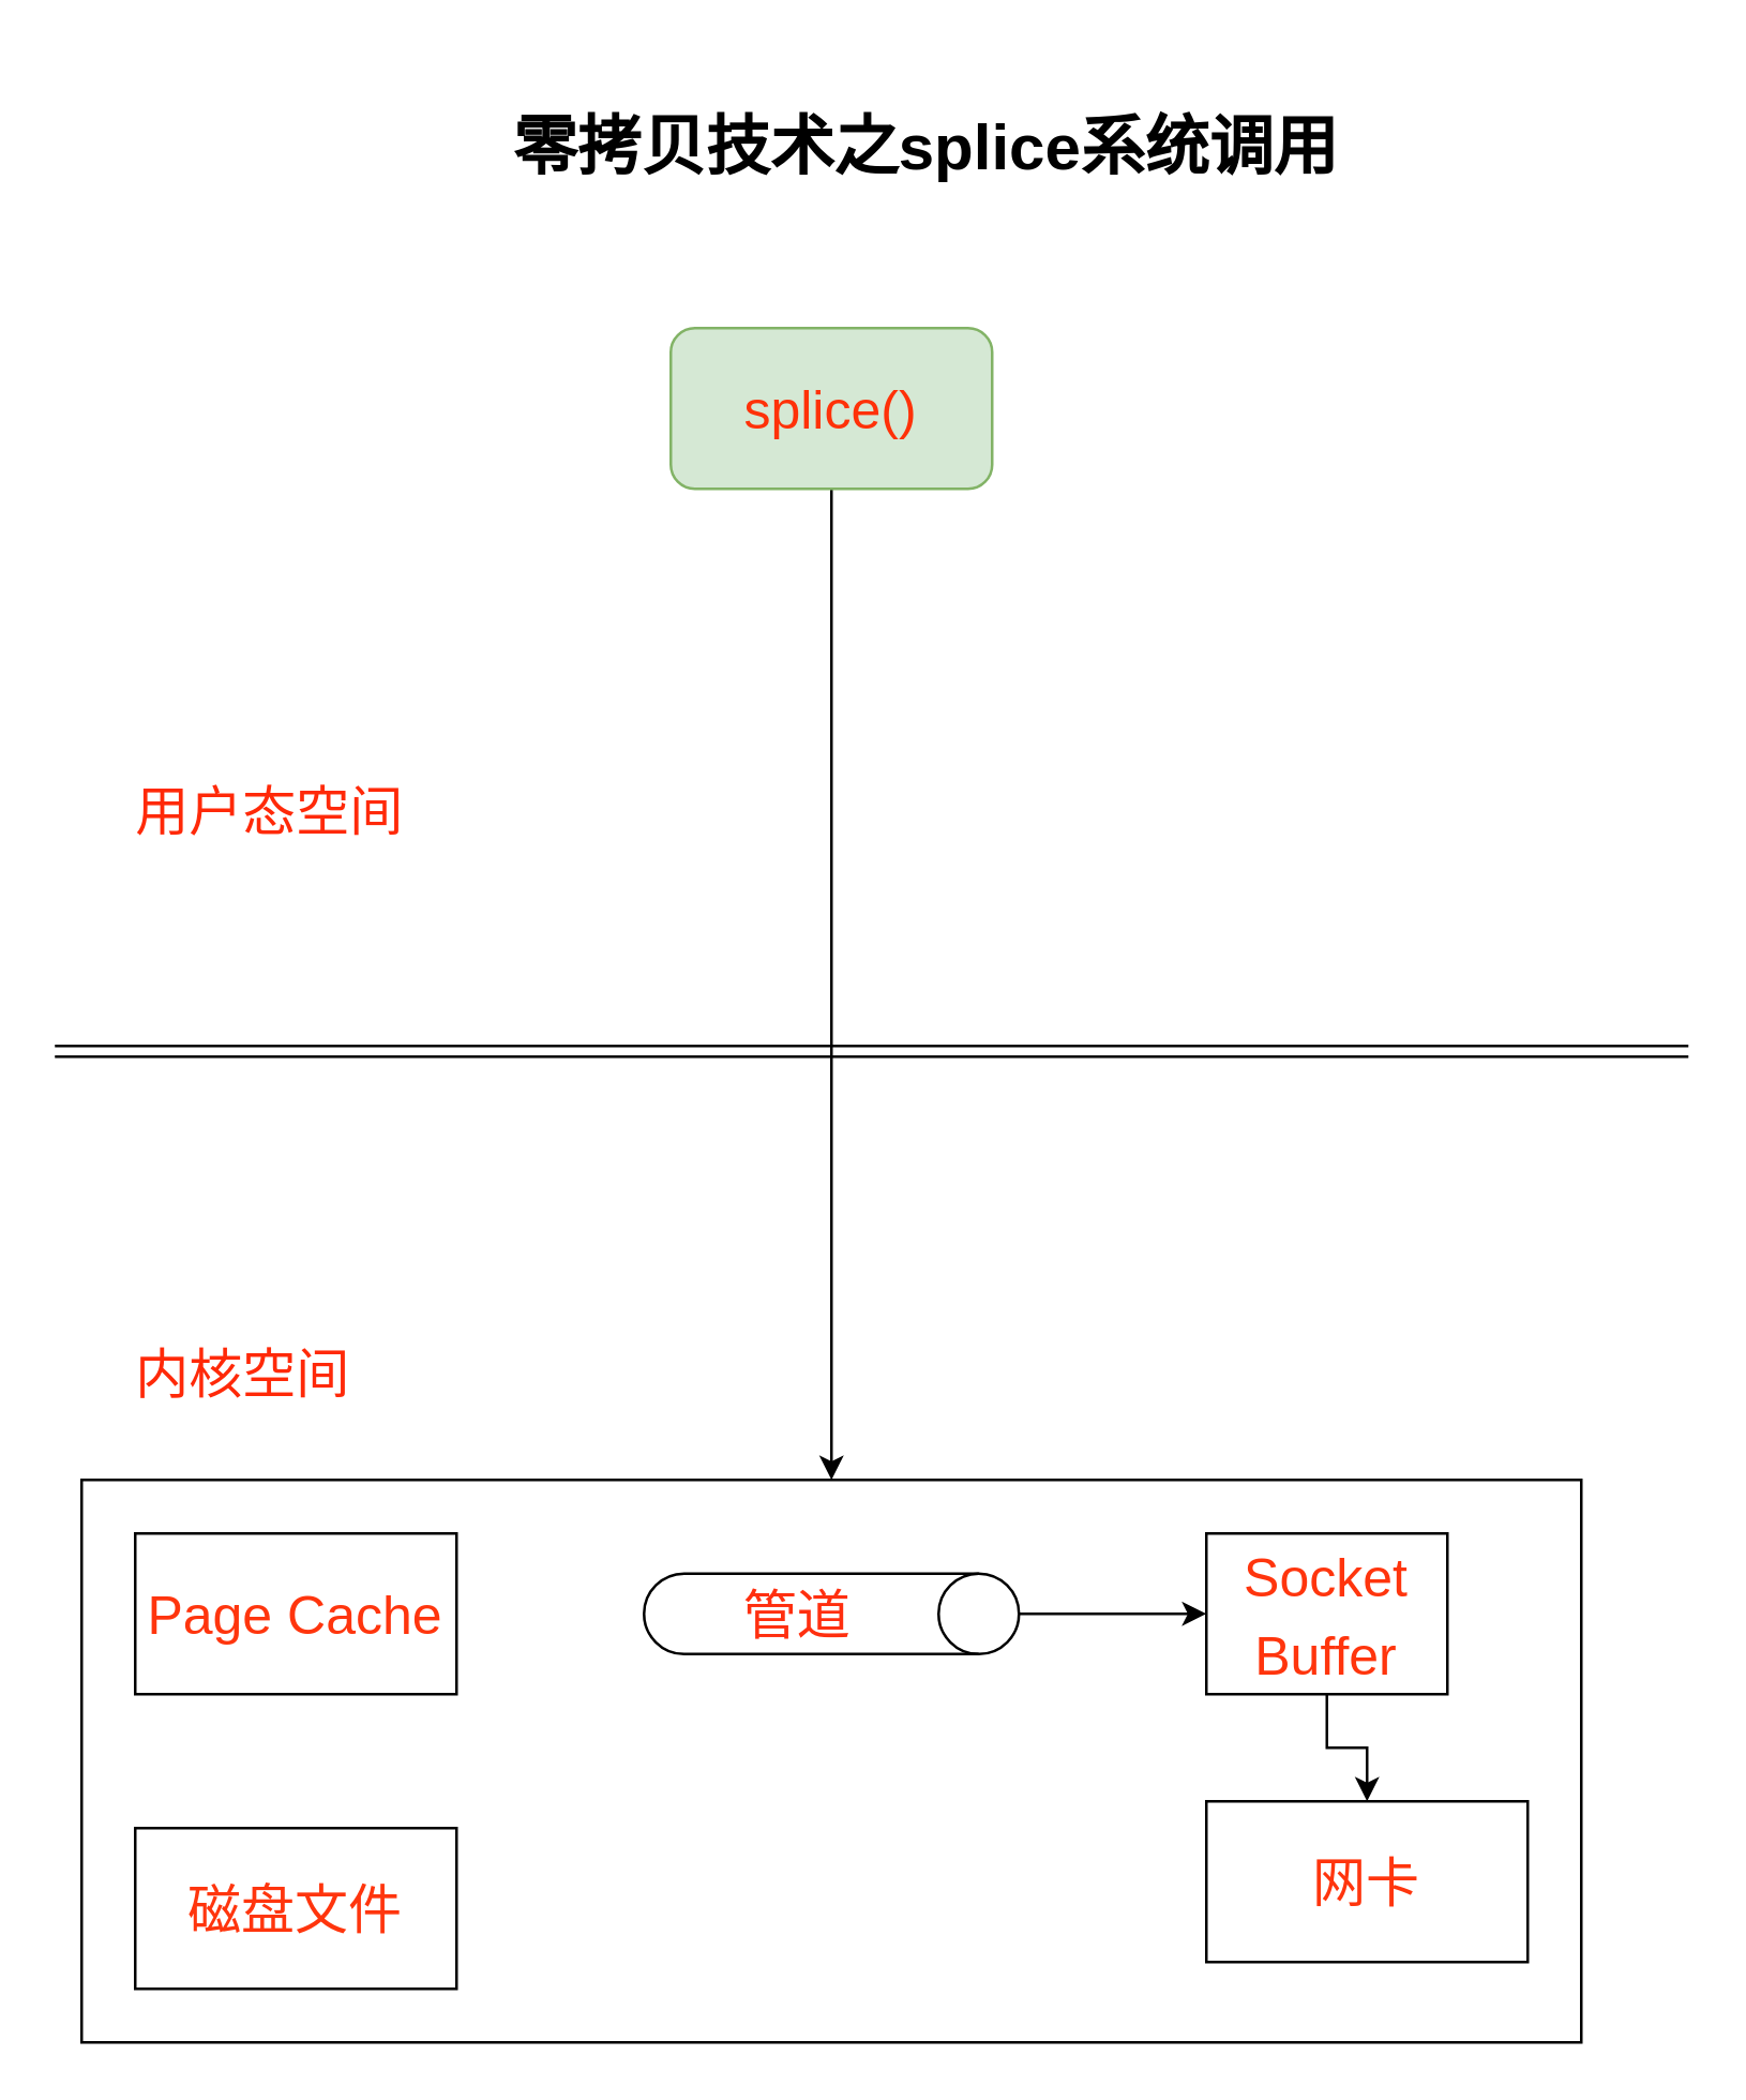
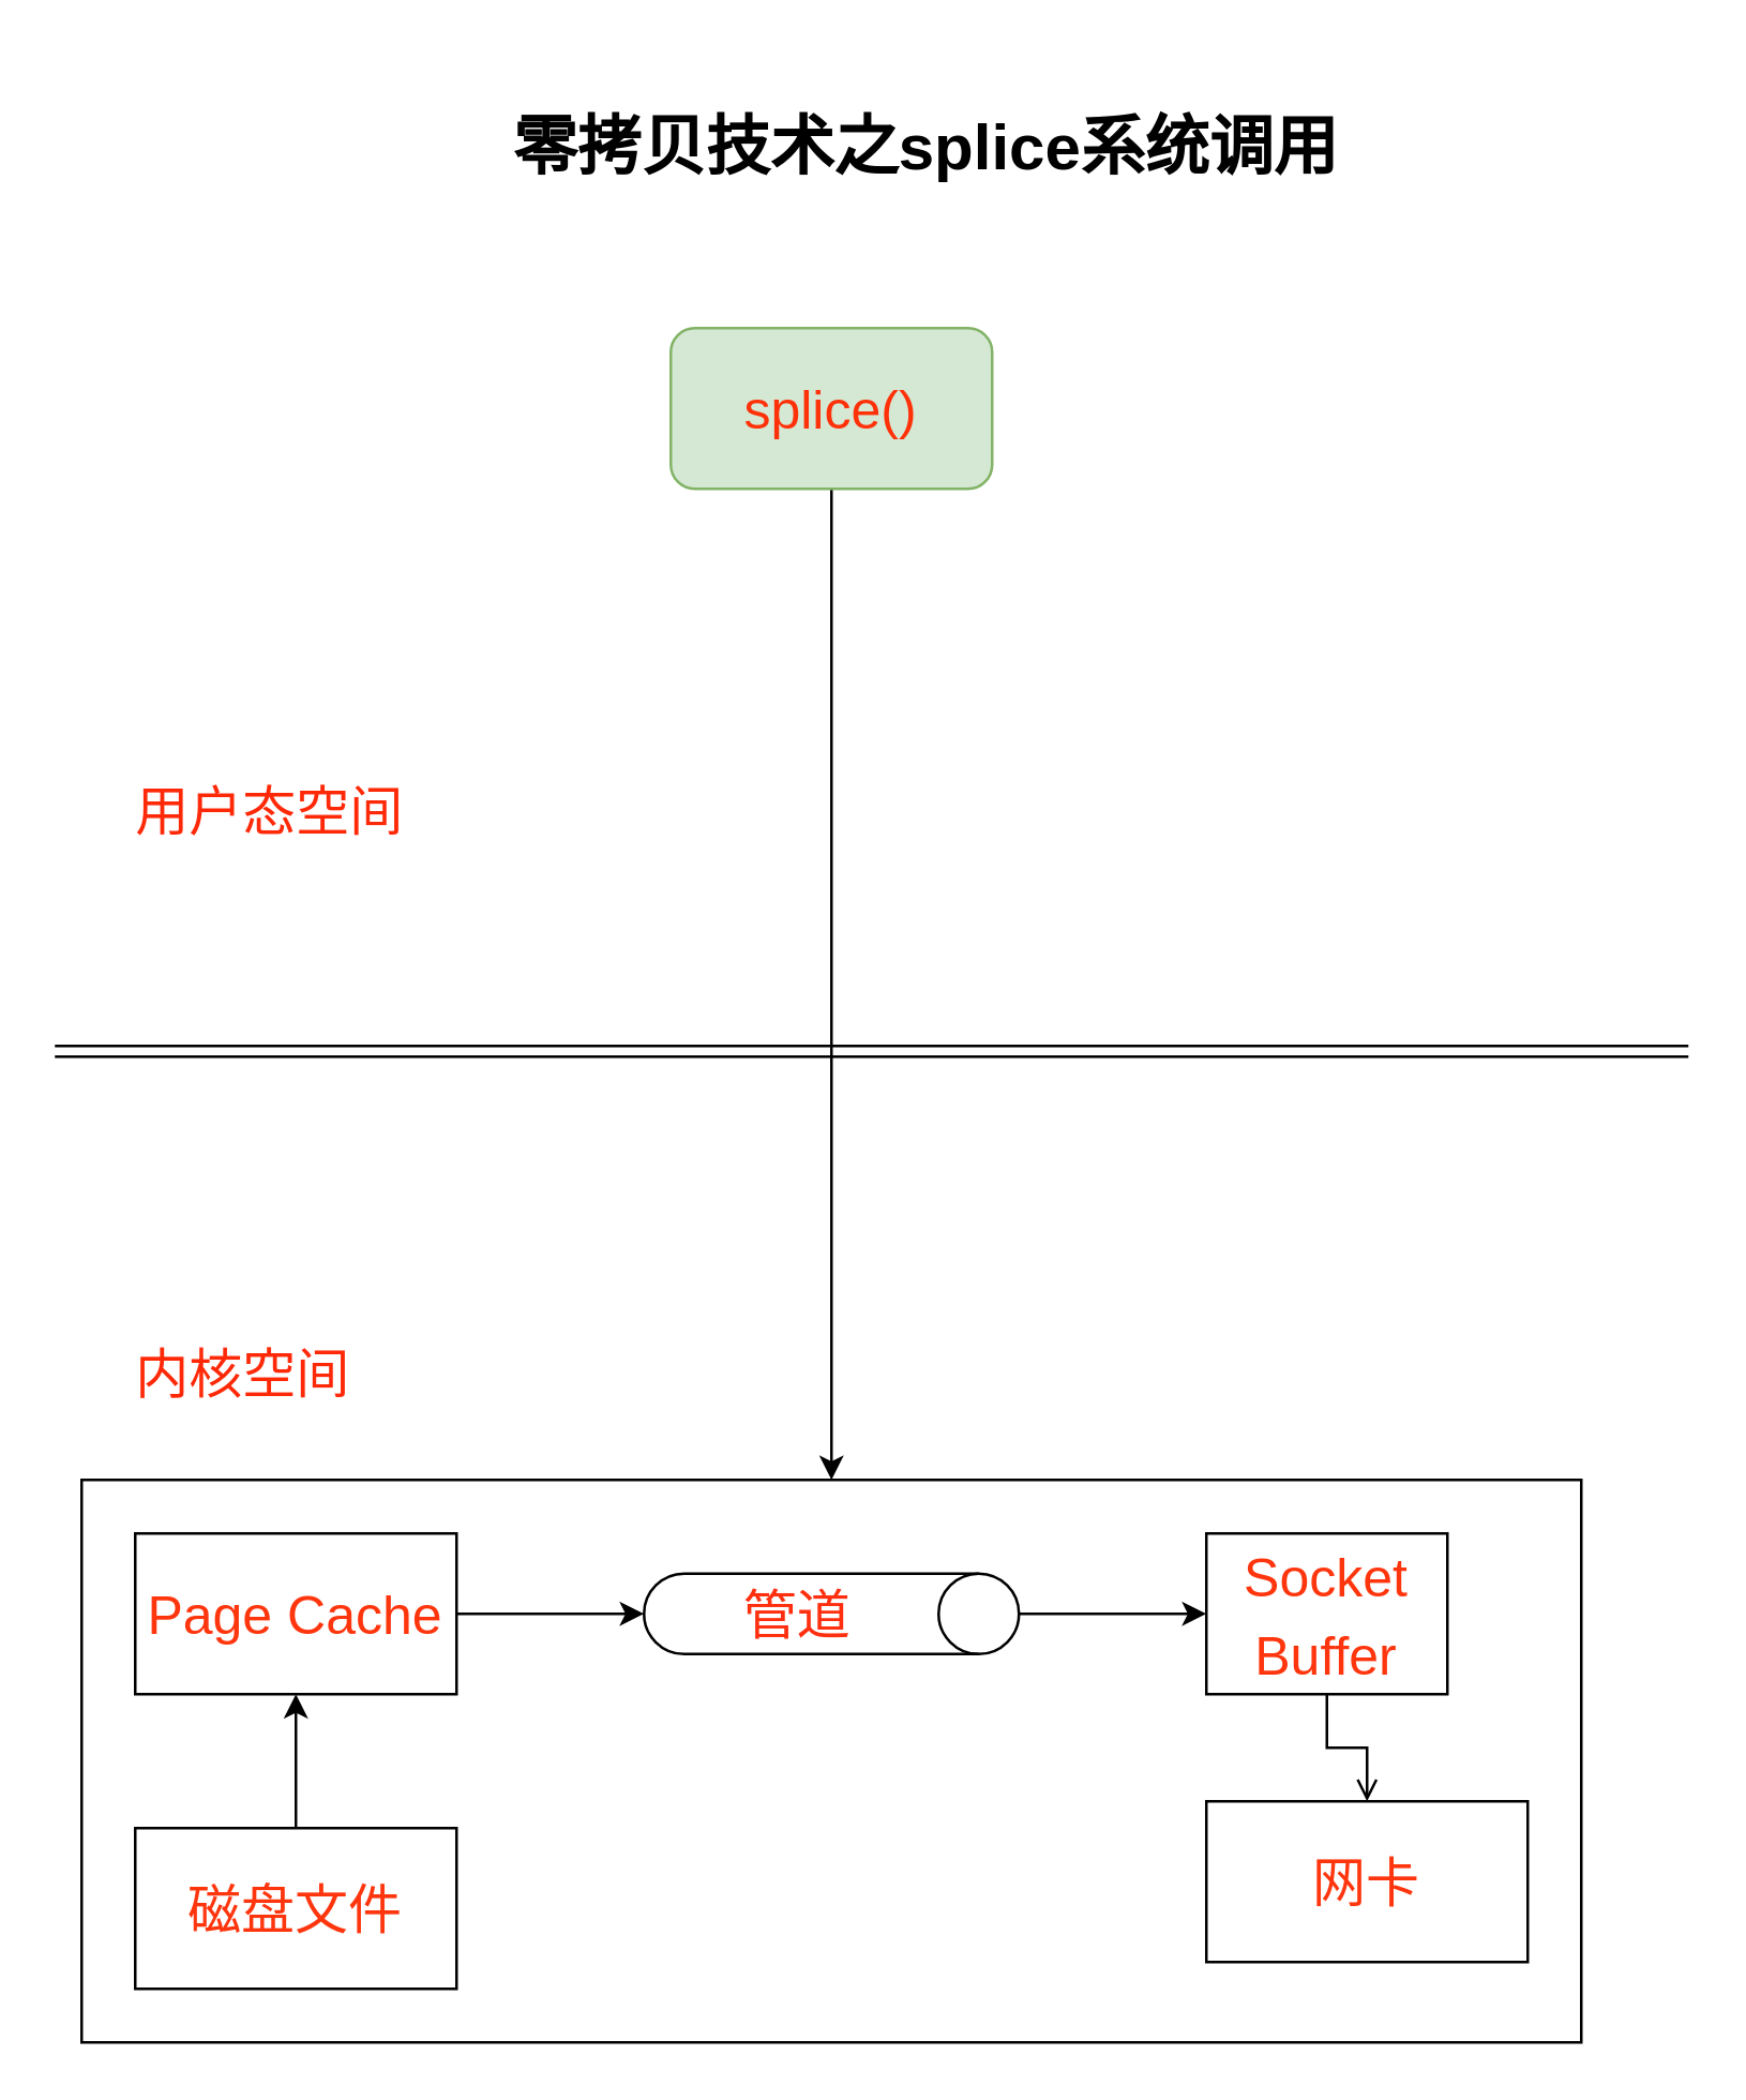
+ <mxCell id="11" style="edgeStyle=orthogonalEdgeStyle;rounded=0;orthogonalLoop=1;jettySize=auto;html=1;exitX=1;exitY=0.5;exitDx=0;exitDy=0;fontFamily=Helvetica;fontSize=12;fontColor=default;" edge="1" parent="1" source="12" target="14"><mxGeometry relative="1" as="geometry" /></mxCell>
+ <mxCell id="9" style="edgeStyle=orthogonalEdgeStyle;rounded=0;orthogonalLoop=1;jettySize=auto;html=1;fontFamily=Helvetica;fontSize=12;fontColor=default;" edge="1" parent="1" source="10" target="12"><mxGeometry relative="1" as="geometry" /></mxCell>
- <mxCell id="15" style="edgeStyle=orthogonalEdgeStyle;rounded=0;orthogonalLoop=1;jettySize=auto;html=1;exitX=0.5;exitY=1;exitDx=0;exitDy=0;fontFamily=Helvetica;fontSize=12;fontColor=default;" edge="1" parent="1" source="16" target="17"><mxGeometry relative="1" as="geometry" /></mxCell>
+ <mxCell id="15" style="edgeStyle=orthogonalEdgeStyle;rounded=0;orthogonalLoop=1;jettySize=auto;html=1;exitX=0.5;exitY=1;exitDx=0;exitDy=0;fontFamily=Helvetica;fontSize=12;fontColor=default;endArrow=open;" edge="1" parent="1" source="16" target="17"><mxGeometry relative="1" as="geometry" /></mxCell>
